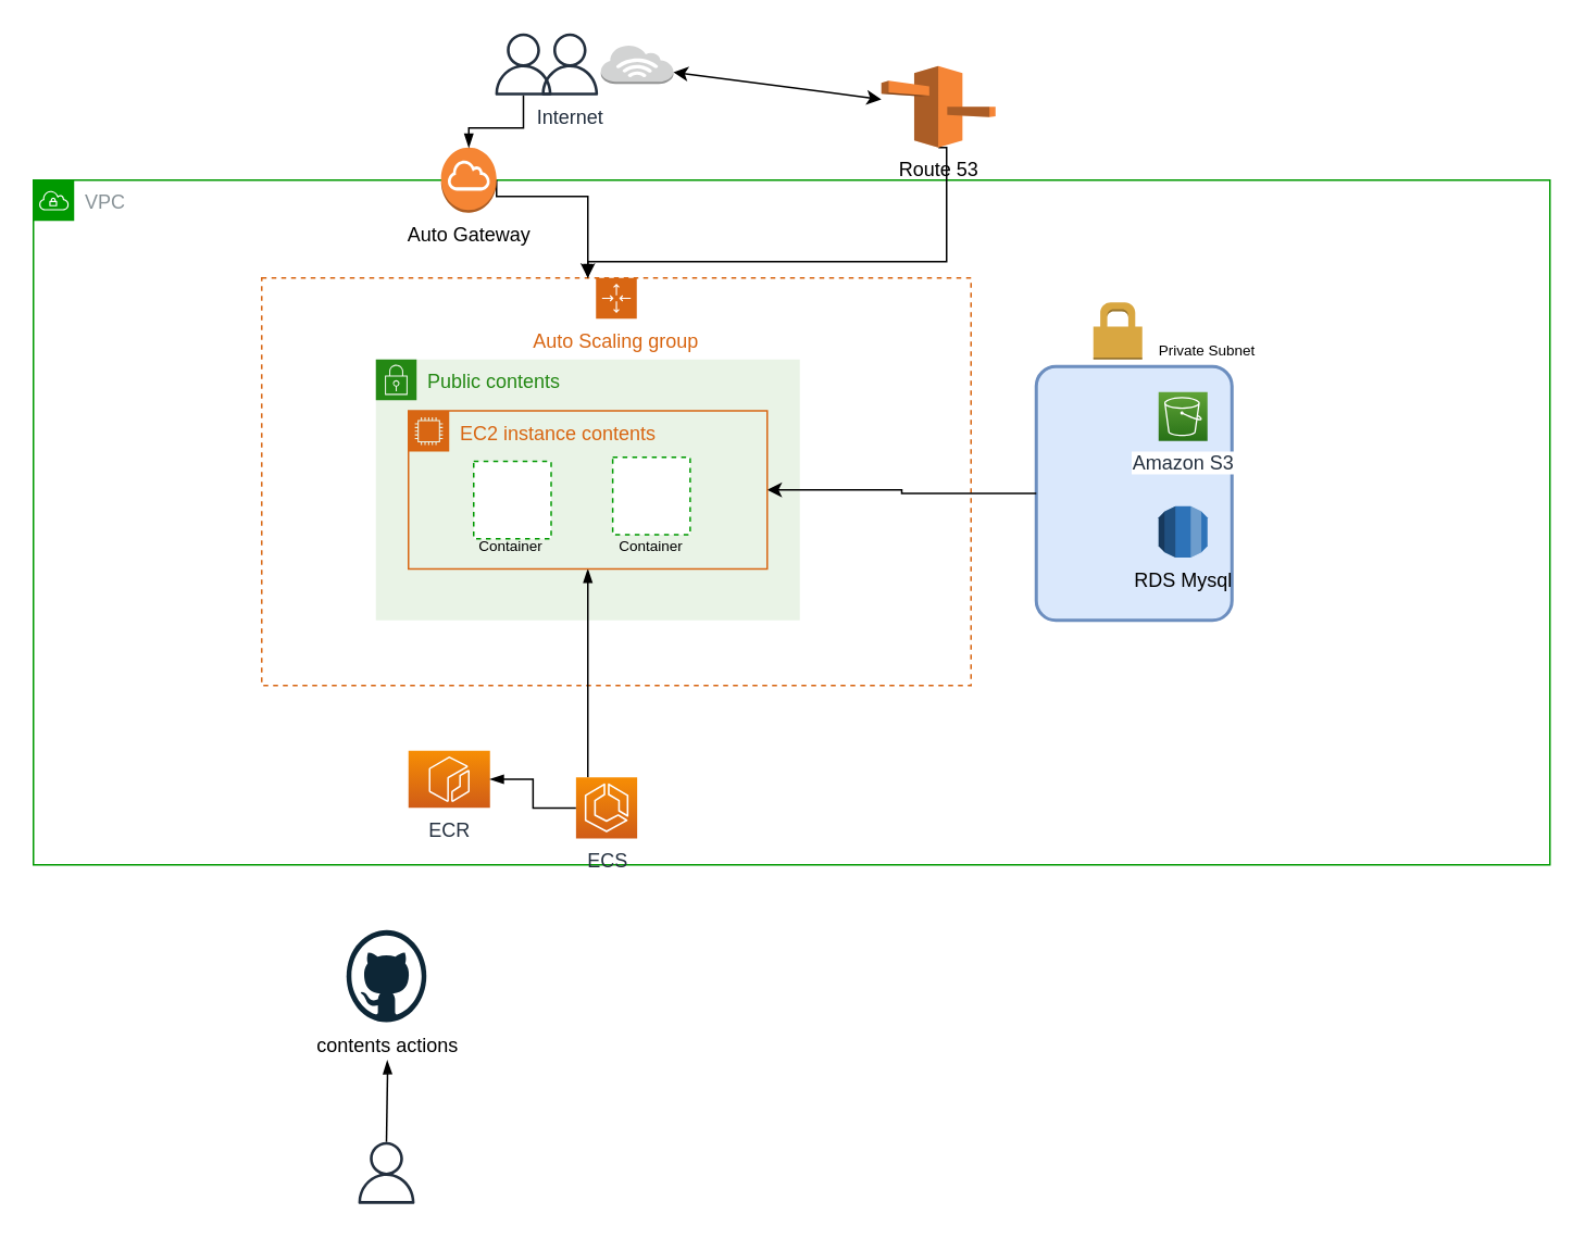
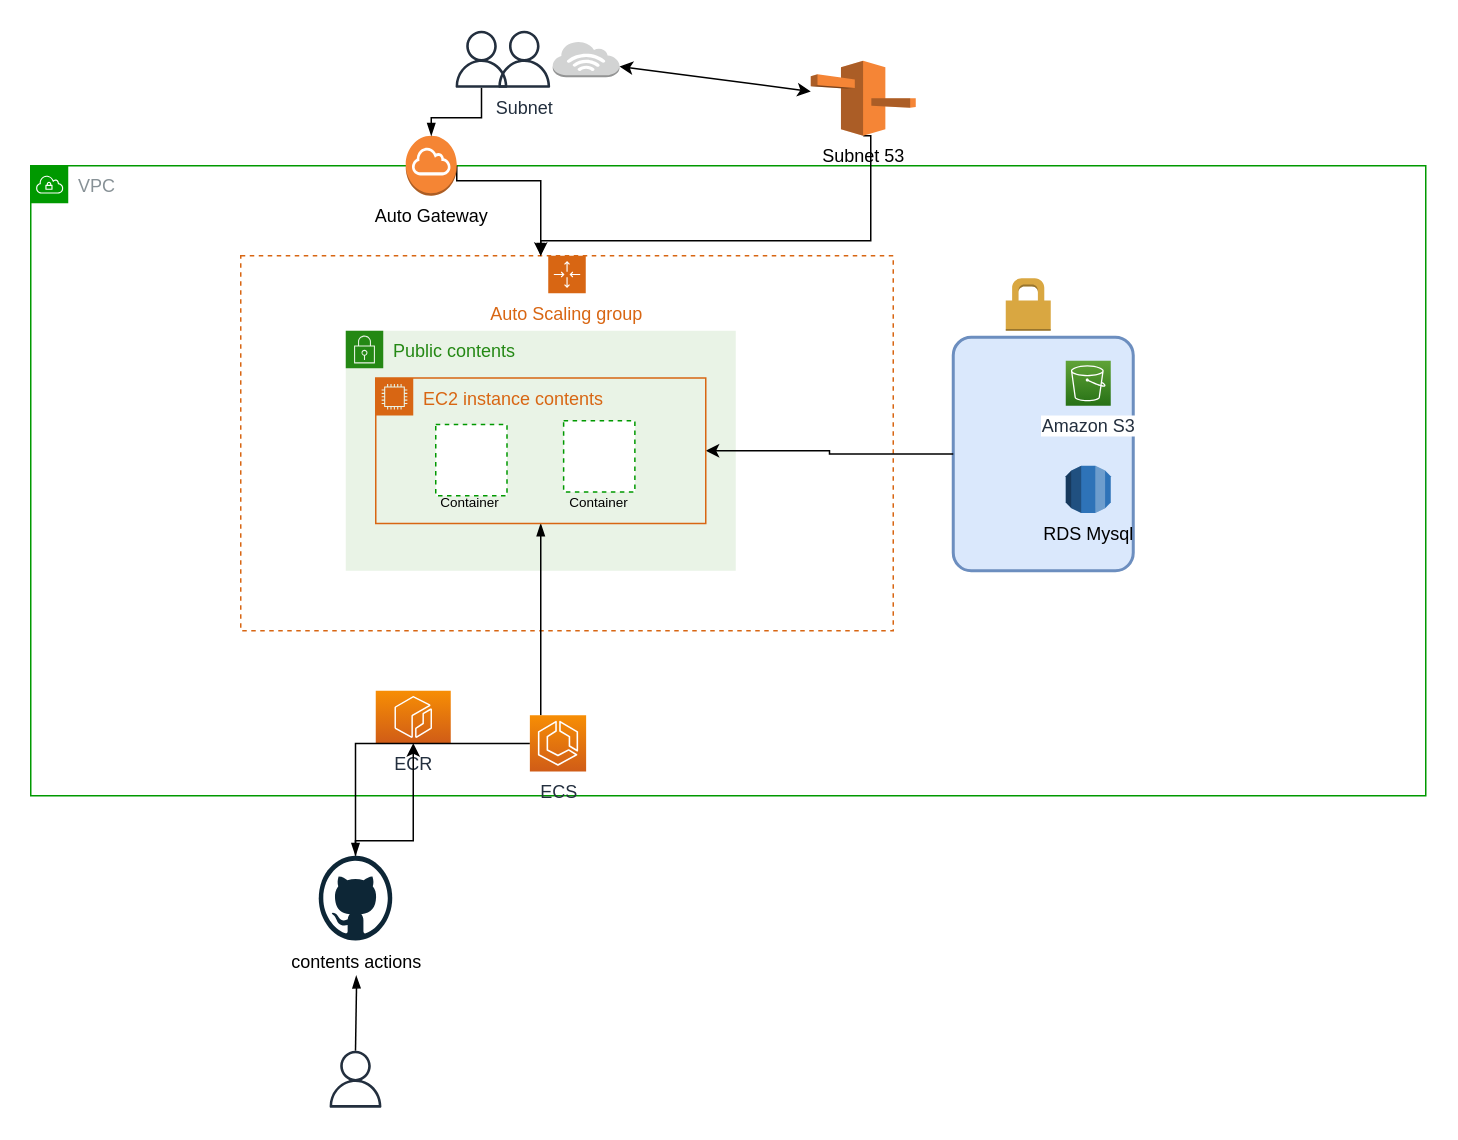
- <mxCell id="32" value="Internet" style="outlineConnect=0;fontColor=#232F3E;gradientColor=none;fillColor=#232F3E;strokeColor=none;dashed=0;verticalLabelPosition=bottom;verticalAlign=top;align=center;html=1;fontSize=12;fontStyle=0;aspect=fixed;pointerEvents=1;shape=mxgraph.aws4.user;" parent="1" vertex="1"><mxGeometry x="330" width="38" height="38" as="geometry" y="20" /></mxCell>
+ <mxCell id="32" value="Subnet" style="outlineConnect=0;fontColor=#232F3E;gradientColor=none;fillColor=#232F3E;strokeColor=none;dashed=0;verticalLabelPosition=bottom;verticalAlign=top;align=center;html=1;fontSize=12;fontStyle=0;aspect=fixed;pointerEvents=1;shape=mxgraph.aws4.user;" parent="1" vertex="1"><mxGeometry x="330" width="38" height="38" as="geometry" y="20" /></mxCell>
- <mxCell id="13" value="Route 53" style="outlineConnect=0;dashed=0;verticalLabelPosition=bottom;verticalAlign=top;align=center;html=1;shape=mxgraph.aws3.route_53;fillColor=#F58536;gradientColor=none;" parent="1" vertex="1"><mxGeometry x="540" y="40" width="70" height="50" as="geometry" /></mxCell>
+ <mxCell id="13" value="Subnet 53" style="outlineConnect=0;dashed=0;verticalLabelPosition=bottom;verticalAlign=top;align=center;html=1;shape=mxgraph.aws3.route_53;fillColor=#F58536;gradientColor=none;" parent="1" vertex="1"><mxGeometry x="540" y="40" width="70" height="50" as="geometry" /></mxCell>
- <mxCell id="29" value="&lt;font style=&quot;font-size: 9px&quot;&gt;Private Subnet&lt;/font&gt;" style="text;html=1;strokeColor=none;fillColor=none;align=center;verticalAlign=middle;whiteSpace=wrap;rounded=0;dashed=1;" parent="1" vertex="1"><mxGeometry x="700" y="204.38" width="80" height="20" as="geometry" /></mxCell>
- <mxCell id="9" value="" style="edgeStyle=orthogonalEdgeStyle;rounded=0;orthogonalLoop=1;jettySize=auto;html=1;endArrow=blockThin;endFill=1;" parent="1" source="10" target="7" edge="1"><mxGeometry relative="1" as="geometry" /></mxCell>
+ <mxCell id="9" value="" style="edgeStyle=orthogonalEdgeStyle;rounded=0;orthogonalLoop=1;jettySize=auto;html=1;endArrow=blockThin;endFill=1;" parent="1" source="10" target="36" edge="1"><mxGeometry relative="1" as="geometry" /></mxCell>
+ <mxCell id="17" value="" style="edgeStyle=orthogonalEdgeStyle;rounded=0;orthogonalLoop=1;jettySize=auto;html=1;" parent="1" source="36" target="7" edge="1"><mxGeometry relative="1" as="geometry"><Array as="points"><mxPoint x="275" y="560" /></Array></mxGeometry></mxCell>
